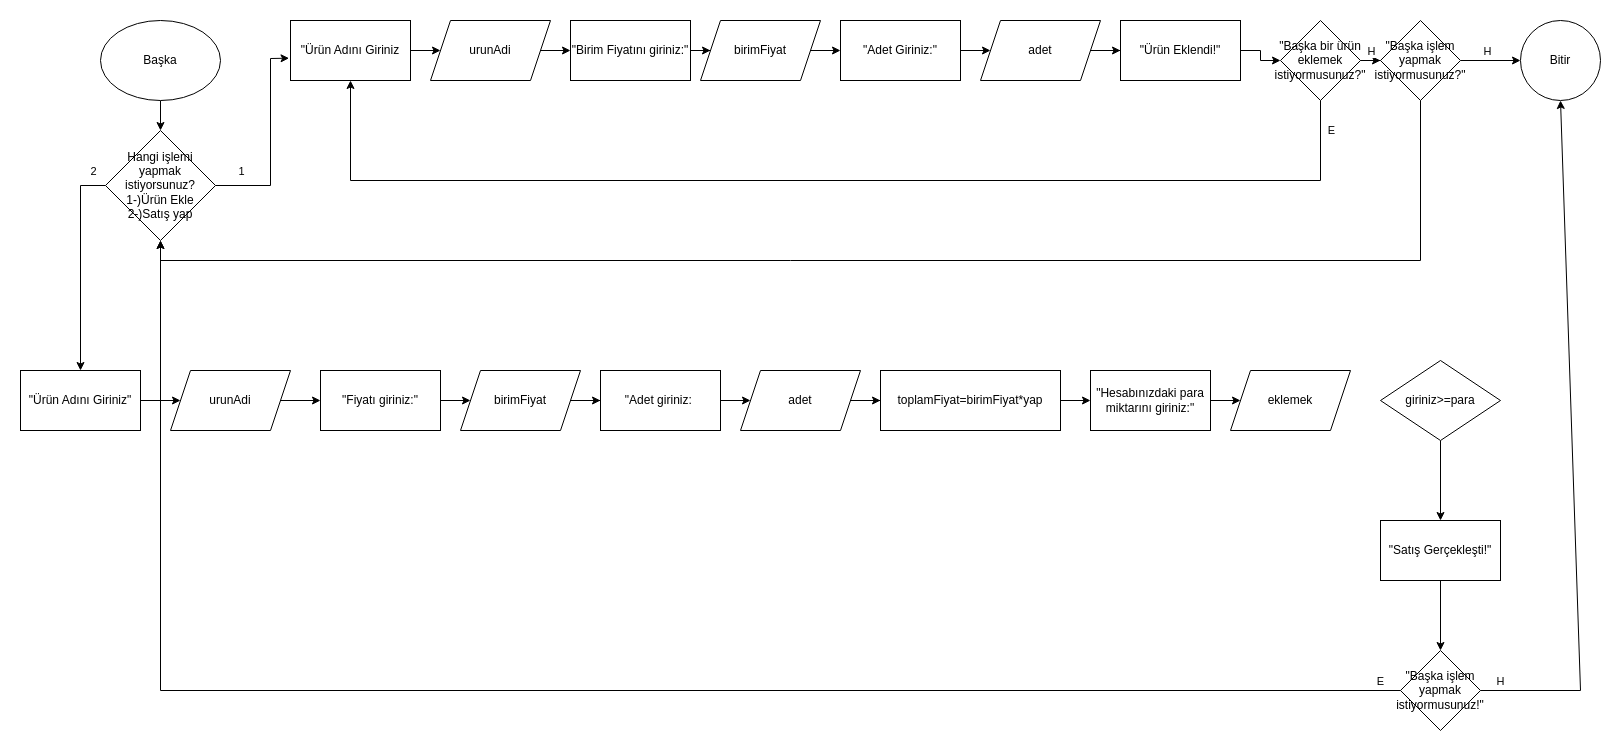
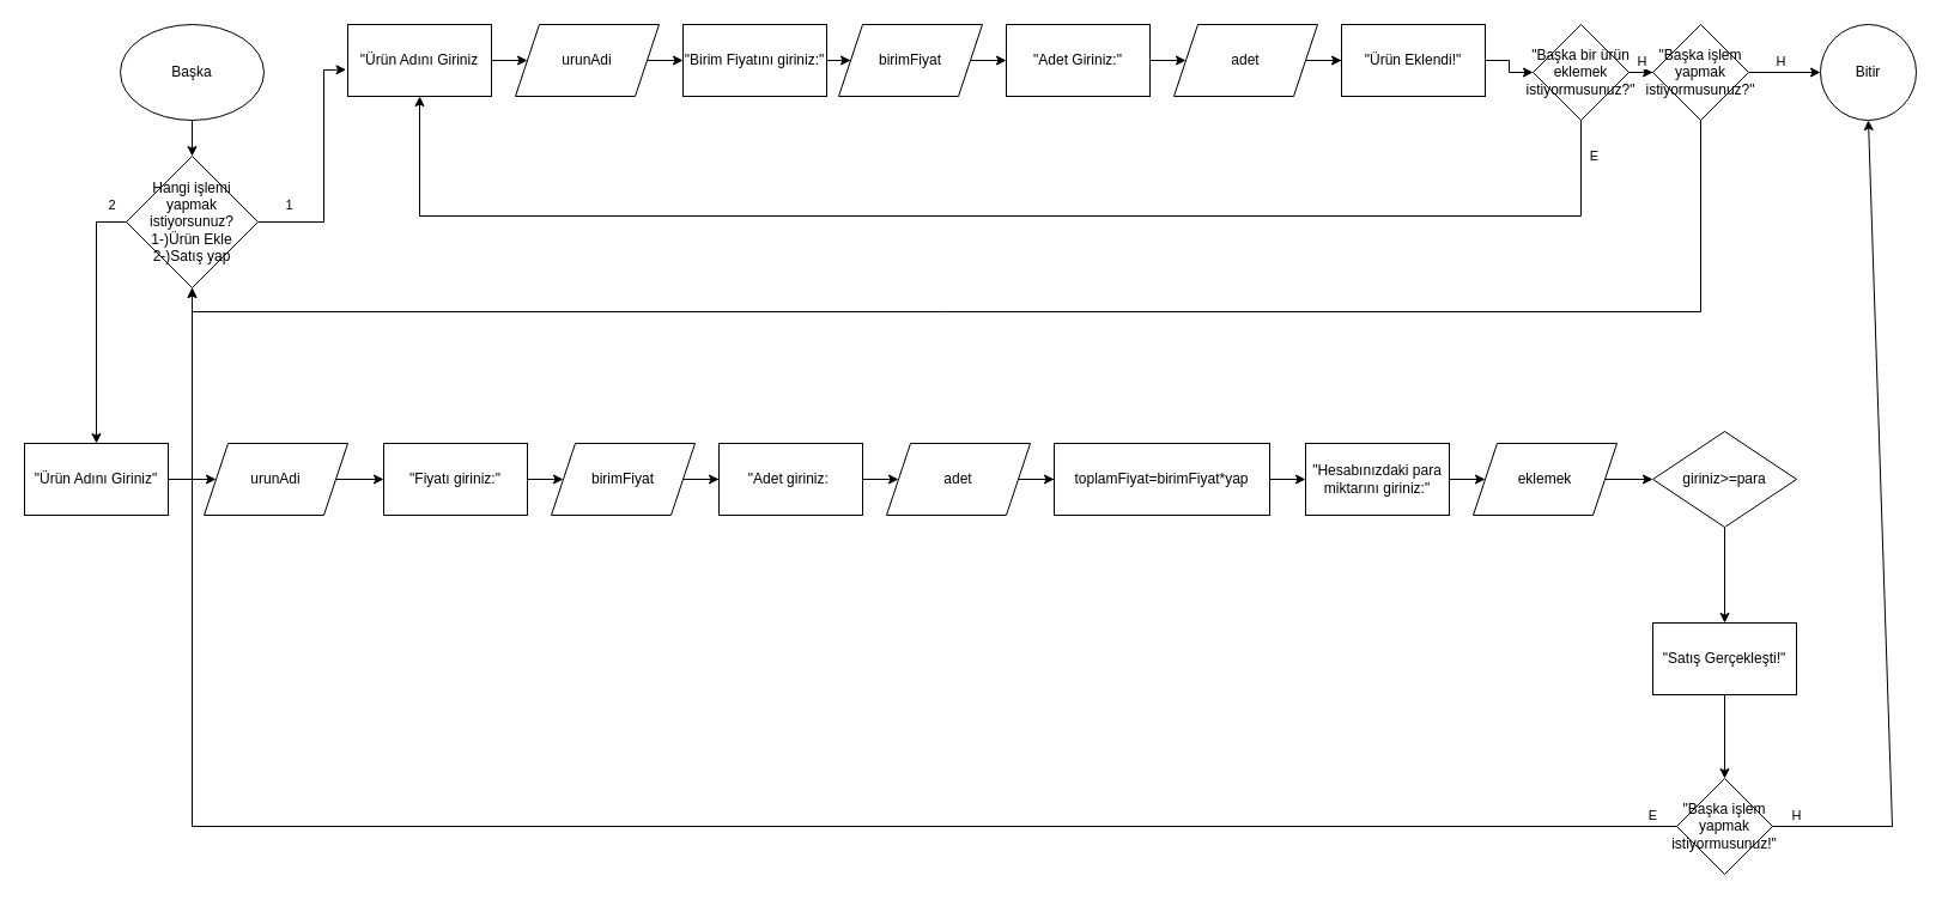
+ <mxCell id="49" value="" style="edgeStyle=orthogonalEdgeStyle;rounded=0;orthogonalLoop=1;jettySize=auto;html=1;" edge="1" parent="1" source="50" target="52"><mxGeometry relative="1" as="geometry" /></mxCell>
